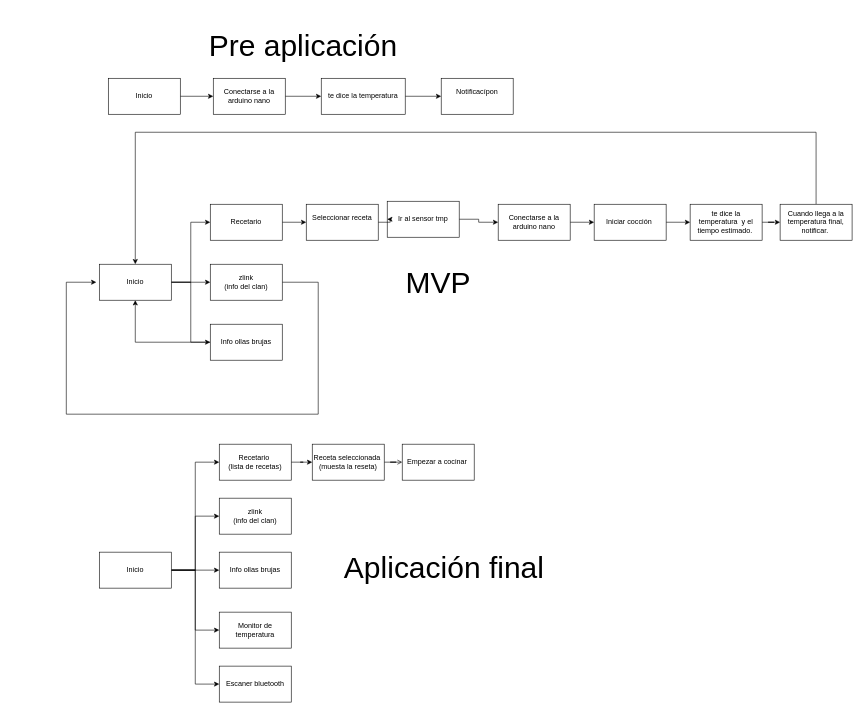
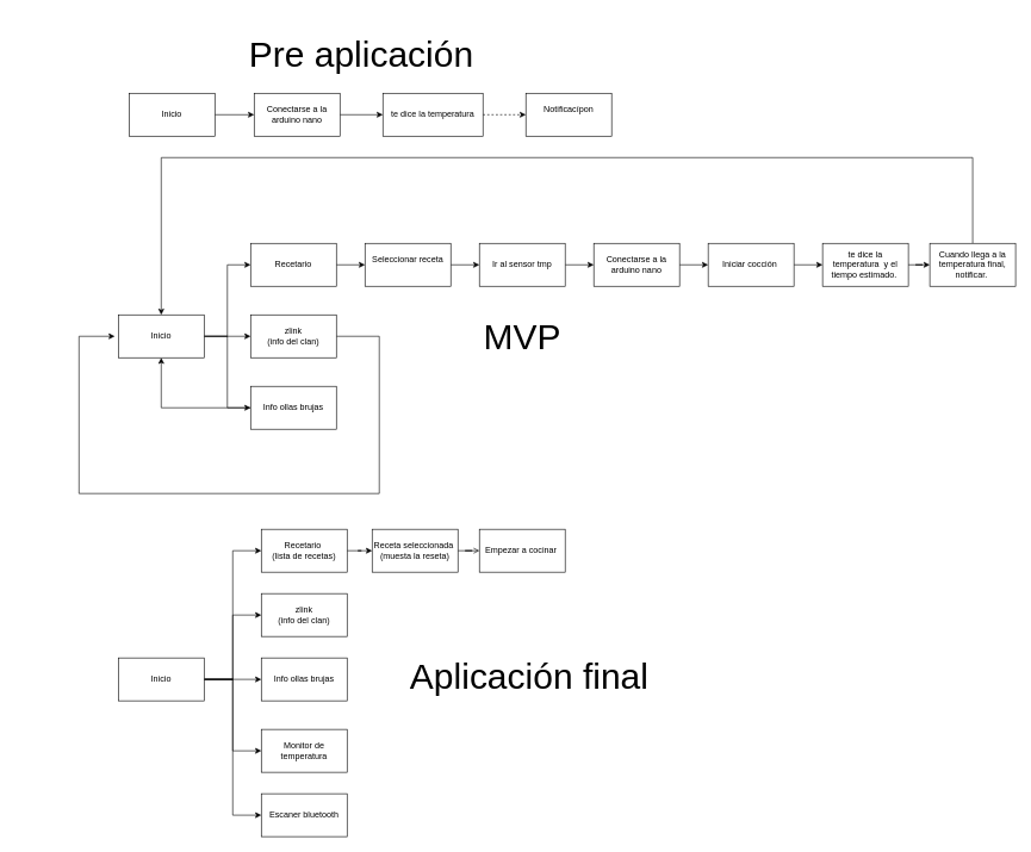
- <mxCell id="28" style="edgeStyle=orthogonalEdgeStyle;rounded=0;orthogonalLoop=1;jettySize=auto;html=1;entryX=0;entryY=0.5;entryDx=0;entryDy=0;" parent="1" source="29" target="32" edge="1"><mxGeometry relative="1" as="geometry" /></mxCell>
+ <mxCell id="28" style="edgeStyle=orthogonalEdgeStyle;rounded=0;orthogonalLoop=1;jettySize=auto;html=1;entryX=0;entryY=0.5;entryDx=0;entryDy=0;dashed=1;" parent="1" source="29" target="32" edge="1"><mxGeometry relative="1" as="geometry" /></mxCell>
- <mxCell id="7" value="Ir al sensor tmp" style="rounded=0;whiteSpace=wrap;html=1;" parent="1" vertex="1"><mxGeometry x="645" y="335" width="120" height="60" as="geometry" /></mxCell>
+ <mxCell id="7" value="Ir al sensor tmp" style="rounded=0;whiteSpace=wrap;html=1;" parent="1" vertex="1"><mxGeometry x="670" y="340" width="120" height="60" as="geometry" /></mxCell>
